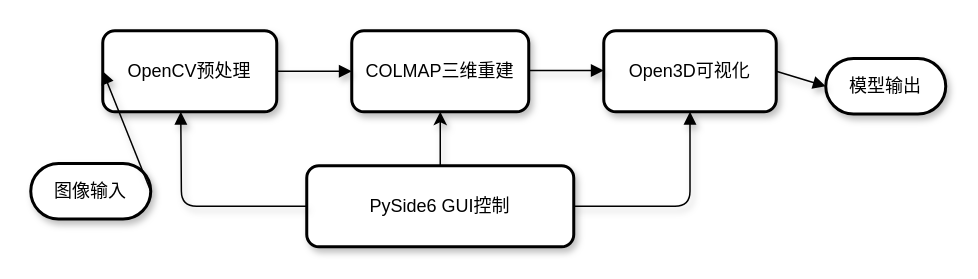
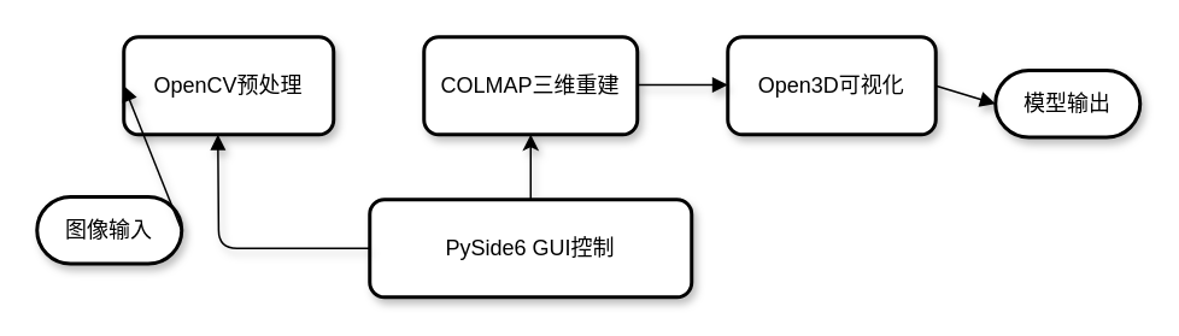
- <mxCell id="10" value="" style="curved=1;startArrow=none;endArrow=block;exitX=1;exitY=0.5;entryX=0;entryY=0.5;rounded=1;entryDx=0;entryDy=0;shadow=1;" edge="1" parent="1" source="3" target="4"><mxGeometry relative="1" as="geometry"><Array as="points"><mxPoint x="209" y="47" /></Array></mxGeometry></mxCell>
- <mxCell id="14" value="" style="startArrow=none;endArrow=block;exitX=1;exitY=0.5;entryX=0.5;entryY=1;rounded=1;entryDx=0;entryDy=0;exitDx=0;exitDy=0;edgeStyle=orthogonalEdgeStyle;shadow=1;" edge="1" parent="1" source="8" target="5"><mxGeometry relative="1" as="geometry"><mxPoint x="425" y="356.66" as="sourcePoint" /><mxPoint x="520.85" y="260" as="targetPoint" /></mxGeometry></mxCell>
